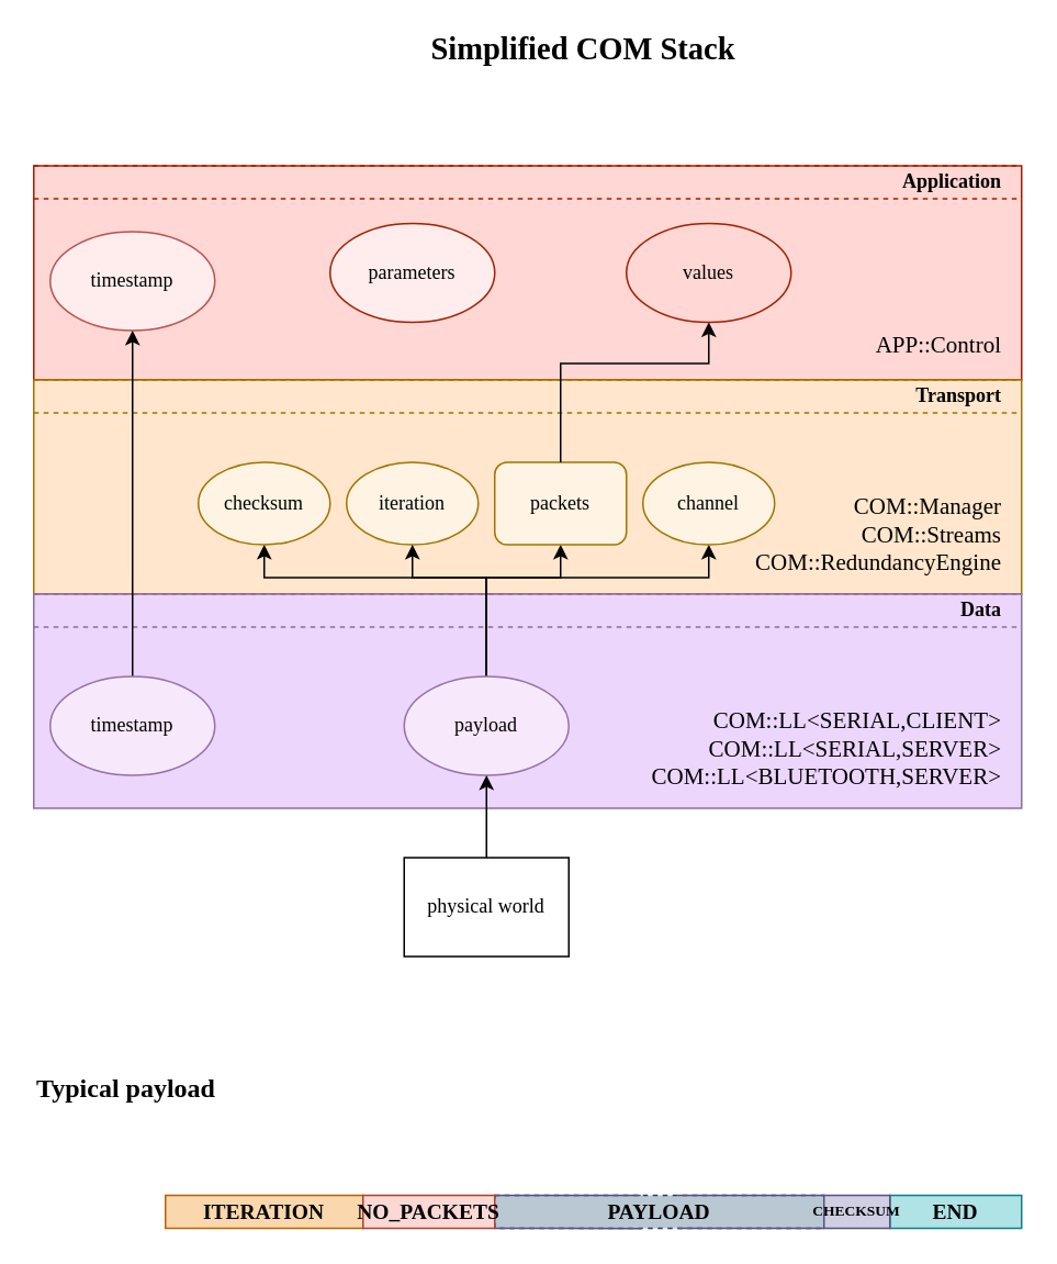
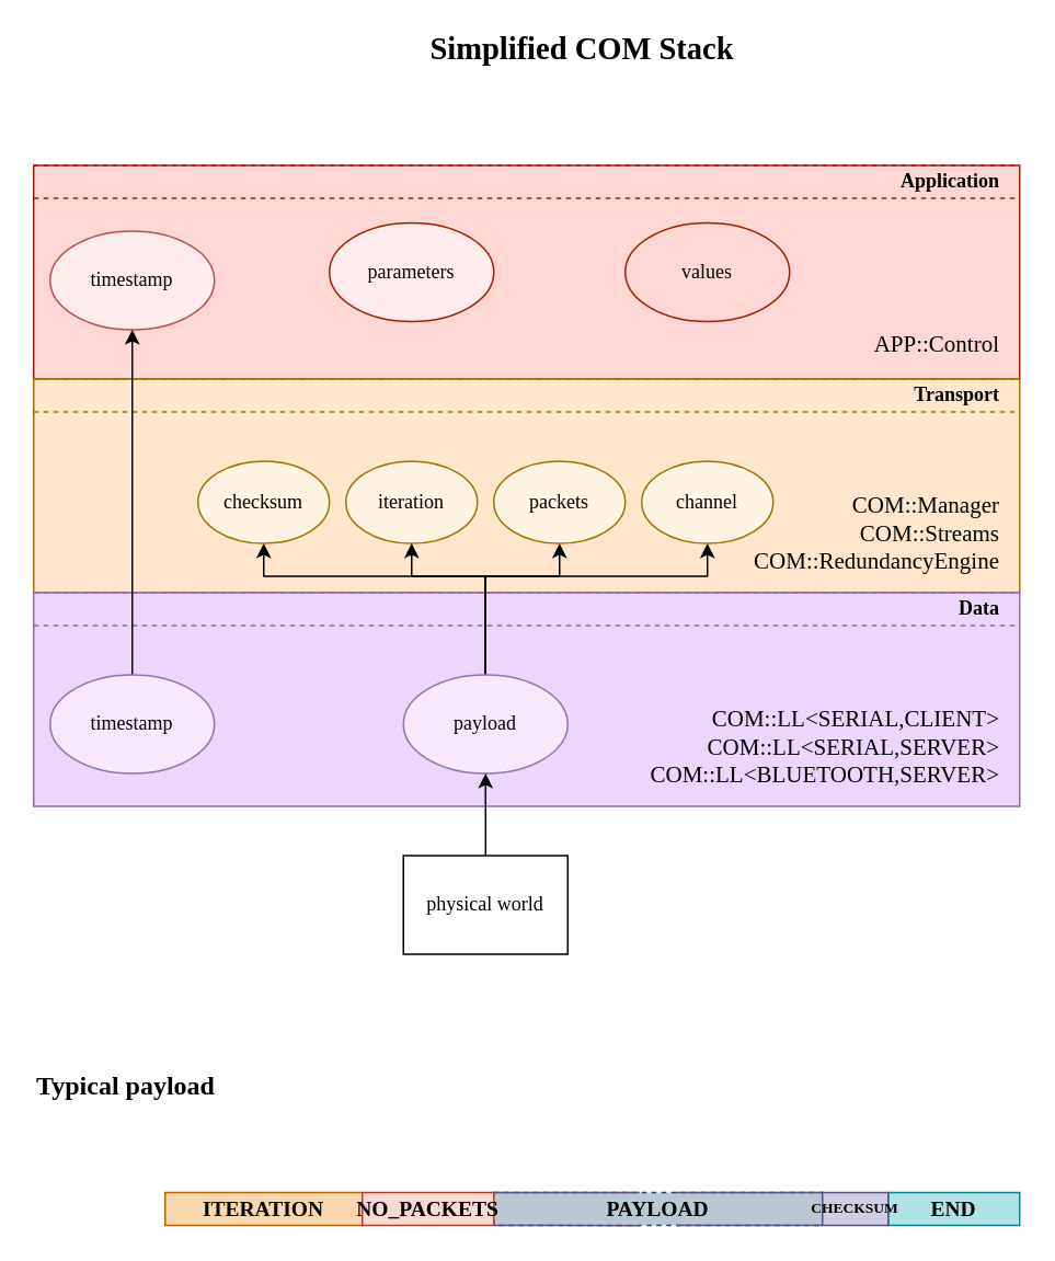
- <mxCell id="28" style="edgeStyle=orthogonalEdgeStyle;rounded=0;orthogonalLoop=1;jettySize=auto;html=1;exitX=0.5;exitY=0;exitDx=0;exitDy=0;entryX=0.5;entryY=1;entryDx=0;entryDy=0;" parent="1" source="27" target="6" edge="1"><mxGeometry relative="1" as="geometry"><Array as="points"><mxPoint x="340" y="220" /><mxPoint x="430" y="220" /></Array></mxGeometry></mxCell>
- <mxCell id="27" value="packets" style="whiteSpace=wrap;html=1;fontFamily=Consolas;fillColor=#FFF3E3;strokeColor=#A17400;rounded=1;" parent="1" vertex="1"><mxGeometry x="300" y="280" width="80" height="50" as="geometry" /></mxCell>
+ <mxCell id="27" value="packets" style="ellipse;whiteSpace=wrap;html=1;fontFamily=Consolas;fillColor=#FFF3E3;strokeColor=#A17400;" parent="1" vertex="1"><mxGeometry x="300" y="280" width="80" height="50" as="geometry" /></mxCell>
